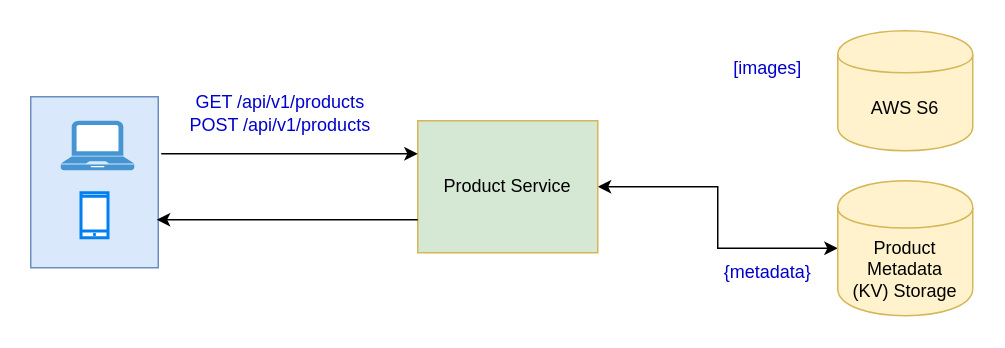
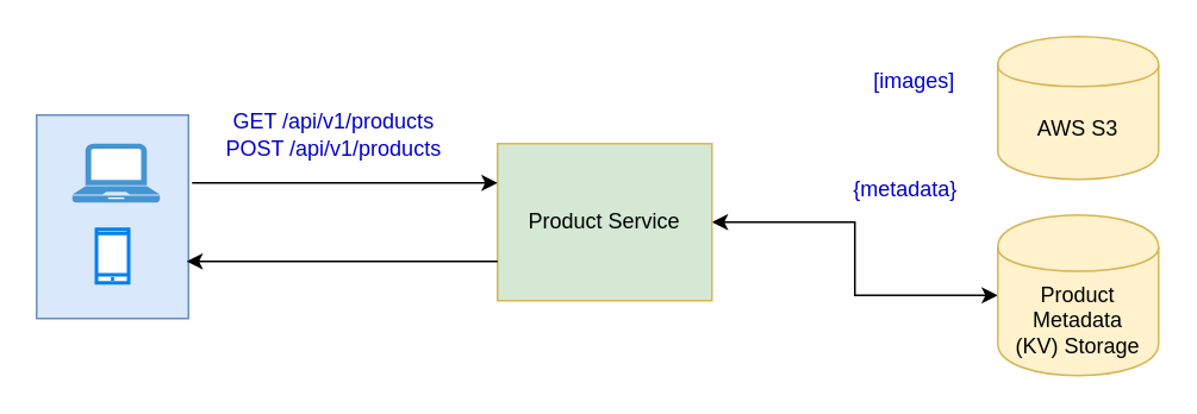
- <mxCell id="10" value="AWS S6" style="shape=cylinder;whiteSpace=wrap;html=1;boundedLbl=1;backgroundOutline=1;rounded=0;strokeColor=#d6b656;fillColor=#fff2cc;" vertex="1" parent="1"><mxGeometry x="558" y="20" width="90" height="80" as="geometry" /></mxCell>
+ <mxCell id="10" value="AWS S3" style="shape=cylinder;whiteSpace=wrap;html=1;boundedLbl=1;backgroundOutline=1;rounded=0;strokeColor=#d6b656;fillColor=#fff2cc;" vertex="1" parent="1"><mxGeometry x="558" y="20" width="90" height="80" as="geometry" /></mxCell>
- <mxCell id="13" value="{metadata}" style="text;html=1;align=center;verticalAlign=middle;resizable=0;points=[];autosize=1;strokeColor=none;fontColor=#0000CC;" vertex="1" parent="1"><mxGeometry x="476.5" y="172" width="68" height="18" as="geometry" /></mxCell>
+ <mxCell id="13" value="{metadata}" style="text;html=1;align=center;verticalAlign=middle;resizable=0;points=[];autosize=1;strokeColor=none;fontColor=#0000CC;" vertex="1" parent="1"><mxGeometry x="471.5" y="97" width="68" height="18" as="geometry" /></mxCell>
